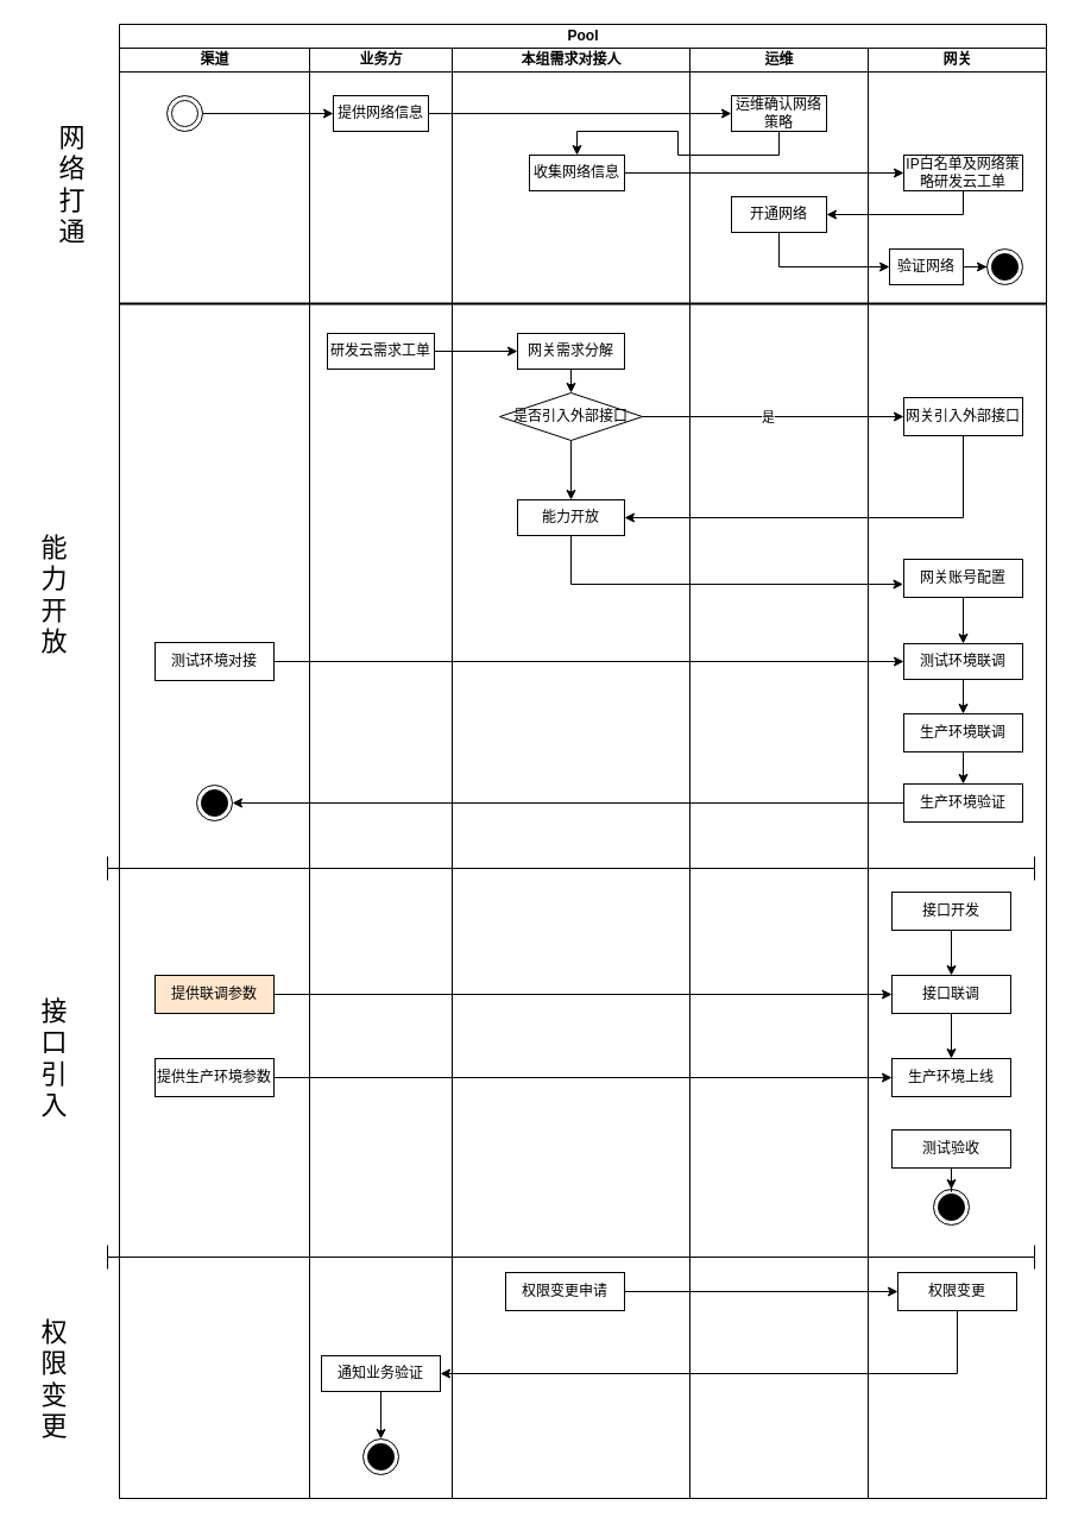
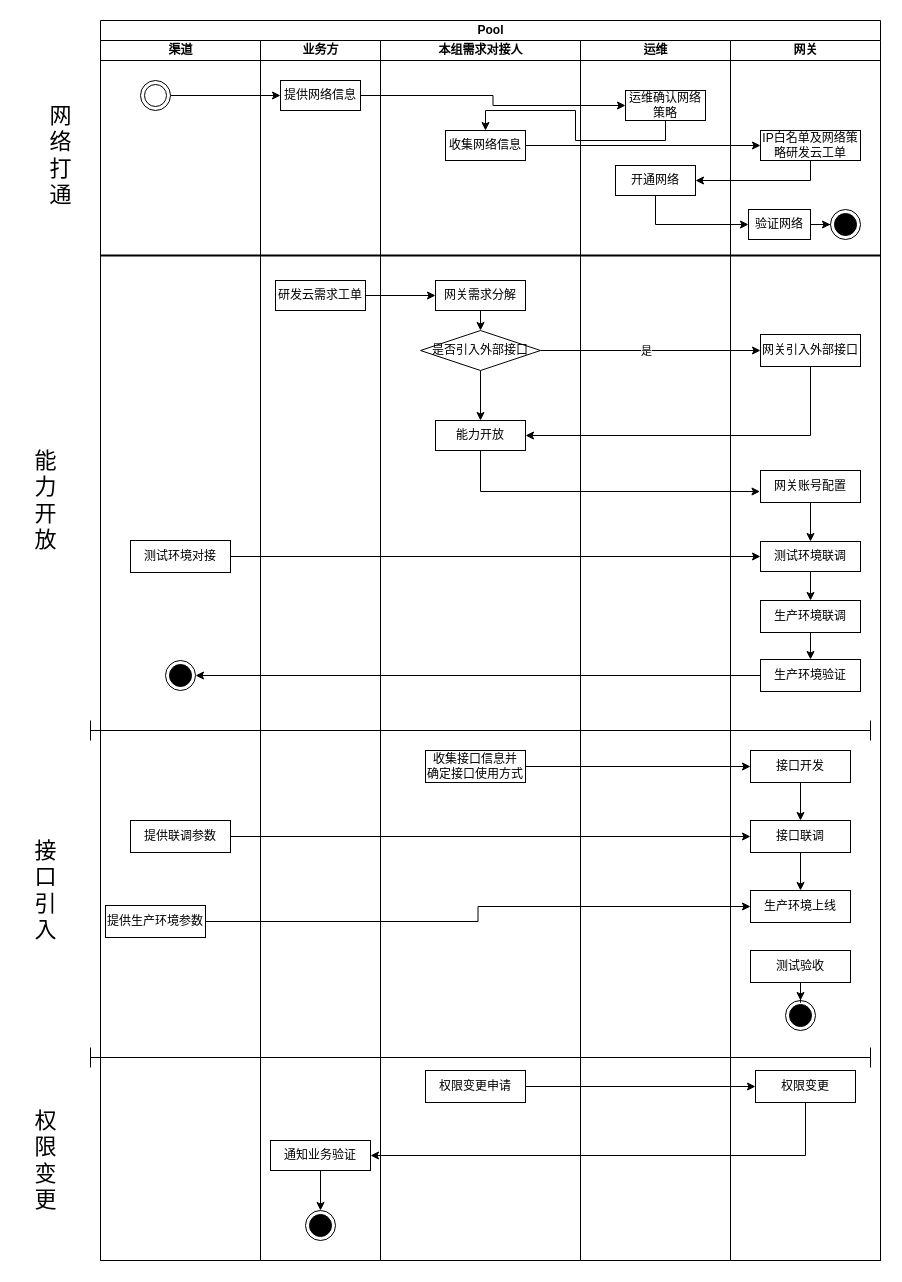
- <mxCell id="31" value="运维确认网络策略" style="rounded=0;whiteSpace=wrap;html=1;" vertex="1" parent="30"><mxGeometry x="35" y="40" width="80" height="30" as="geometry" /></mxCell>
+ <mxCell id="31" value="运维确认网络策略" style="rounded=0;whiteSpace=wrap;html=1;" vertex="1" parent="30"><mxGeometry x="45" y="50" width="80" height="30" as="geometry" /></mxCell>
+ <mxCell id="27" value="收集接口信息并&lt;br&gt;确定接口使用方式" style="rounded=0;whiteSpace=wrap;html=1;" parent="21" vertex="1"><mxGeometry x="45" y="710" width="100" height="32" as="geometry" /></mxCell>
+ <mxCell id="64" style="edgeStyle=orthogonalEdgeStyle;rounded=0;orthogonalLoop=1;jettySize=auto;html=1;entryX=0;entryY=0.5;entryDx=0;entryDy=0;" parent="8" source="27" target="44" edge="1"><mxGeometry relative="1" as="geometry" /></mxCell>
- <mxCell id="13" value="提供联调参数" style="rounded=0;whiteSpace=wrap;html=1;fillColor=#ffe6cc;" parent="9" vertex="1"><mxGeometry x="30" y="780" width="100" height="32" as="geometry" /></mxCell>
+ <mxCell id="13" value="提供联调参数" style="rounded=0;whiteSpace=wrap;html=1;" parent="9" vertex="1"><mxGeometry x="30" y="780" width="100" height="32" as="geometry" /></mxCell>
- <mxCell id="14" value="提供生产环境参数" style="rounded=0;whiteSpace=wrap;html=1;" parent="9" vertex="1"><mxGeometry x="30" y="850" width="100" height="32" as="geometry" /></mxCell>
+ <mxCell id="14" value="提供生产环境参数" style="rounded=0;whiteSpace=wrap;html=1;" parent="9" vertex="1"><mxGeometry x="5" y="865" width="100" height="32" as="geometry" /></mxCell>
